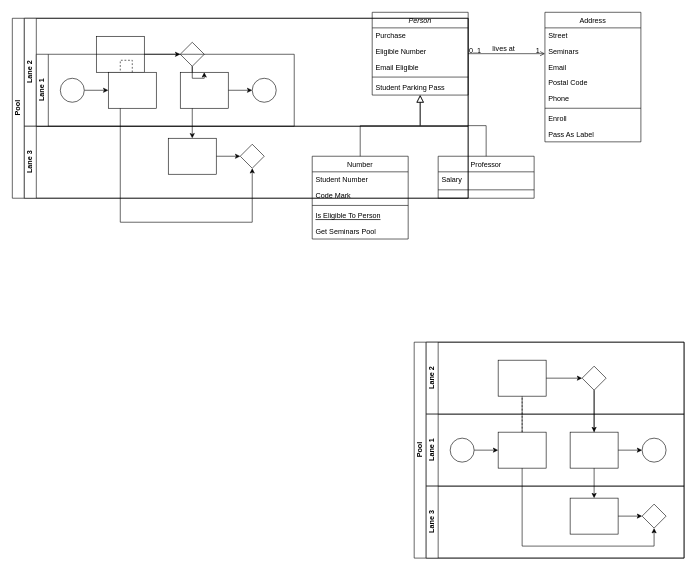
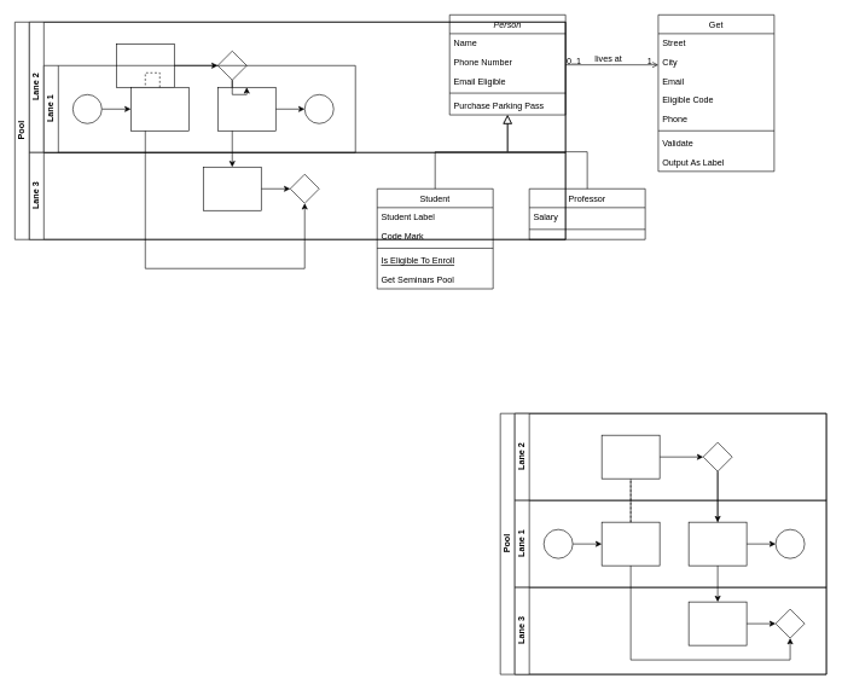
- <mxCell id="40" value="Address" style="swimlane;fontStyle=0;align=center;verticalAlign=top;childLayout=stackLayout;horizontal=1;startSize=26;horizontalStack=0;resizeParent=1;resizeLast=0;collapsible=1;marginBottom=0;rounded=0;shadow=0;strokeWidth=1;" vertex="1" parent="22"><mxGeometry x="388" width="160" height="216" as="geometry"><mxRectangle x="550" y="140" width="160" height="26" as="alternateBounds" /></mxGeometry></mxCell>
+ <mxCell id="40" value="Get" style="swimlane;fontStyle=0;align=center;verticalAlign=top;childLayout=stackLayout;horizontal=1;startSize=26;horizontalStack=0;resizeParent=1;resizeLast=0;collapsible=1;marginBottom=0;rounded=0;shadow=0;strokeWidth=1;" vertex="1" parent="22"><mxGeometry x="388" width="160" height="216" as="geometry"><mxRectangle x="550" y="140" width="160" height="26" as="alternateBounds" /></mxGeometry></mxCell>
- <mxCell id="24" value="Purchase" style="text;align=left;verticalAlign=top;spacingLeft=4;spacingRight=4;overflow=hidden;rotatable=0;points=[[0,0.5],[1,0.5]];portConstraint=eastwest;" vertex="1" parent="23"><mxGeometry y="26" width="160" height="26" as="geometry" /></mxCell>
+ <mxCell id="24" value="Name" style="text;align=left;verticalAlign=top;spacingLeft=4;spacingRight=4;overflow=hidden;rotatable=0;points=[[0,0.5],[1,0.5]];portConstraint=eastwest;" vertex="1" parent="23"><mxGeometry y="26" width="160" height="26" as="geometry" /></mxCell>
- <mxCell id="25" value="Eligible Number" style="text;align=left;verticalAlign=top;spacingLeft=4;spacingRight=4;overflow=hidden;rotatable=0;points=[[0,0.5],[1,0.5]];portConstraint=eastwest;rounded=0;shadow=0;html=0;" vertex="1" parent="23"><mxGeometry y="52" width="160" height="26" as="geometry" /></mxCell>
+ <mxCell id="25" value="Phone Number" style="text;align=left;verticalAlign=top;spacingLeft=4;spacingRight=4;overflow=hidden;rotatable=0;points=[[0,0.5],[1,0.5]];portConstraint=eastwest;rounded=0;shadow=0;html=0;" vertex="1" parent="23"><mxGeometry y="52" width="160" height="26" as="geometry" /></mxCell>
- <mxCell id="42" value="Seminars" style="text;align=left;verticalAlign=top;spacingLeft=4;spacingRight=4;overflow=hidden;rotatable=0;points=[[0,0.5],[1,0.5]];portConstraint=eastwest;rounded=0;shadow=0;html=0;" vertex="1" parent="40"><mxGeometry y="52" width="160" height="26" as="geometry" /></mxCell>
+ <mxCell id="42" value="City" style="text;align=left;verticalAlign=top;spacingLeft=4;spacingRight=4;overflow=hidden;rotatable=0;points=[[0,0.5],[1,0.5]];portConstraint=eastwest;rounded=0;shadow=0;html=0;" vertex="1" parent="40"><mxGeometry y="52" width="160" height="26" as="geometry" /></mxCell>
- <mxCell id="44" value="Postal Code" style="text;align=left;verticalAlign=top;spacingLeft=4;spacingRight=4;overflow=hidden;rotatable=0;points=[[0,0.5],[1,0.5]];portConstraint=eastwest;rounded=0;shadow=0;html=0;" vertex="1" parent="40"><mxGeometry y="104" width="160" height="26" as="geometry" /></mxCell>
+ <mxCell id="44" value="Eligible Code" style="text;align=left;verticalAlign=top;spacingLeft=4;spacingRight=4;overflow=hidden;rotatable=0;points=[[0,0.5],[1,0.5]];portConstraint=eastwest;rounded=0;shadow=0;html=0;" vertex="1" parent="40"><mxGeometry y="104" width="160" height="26" as="geometry" /></mxCell>
- <mxCell id="28" value="Student Parking Pass" style="text;align=left;verticalAlign=top;spacingLeft=4;spacingRight=4;overflow=hidden;rotatable=0;points=[[0,0.5],[1,0.5]];portConstraint=eastwest;" vertex="1" parent="23"><mxGeometry y="112" width="160" height="26" as="geometry" /></mxCell>
+ <mxCell id="28" value="Purchase Parking Pass" style="text;align=left;verticalAlign=top;spacingLeft=4;spacingRight=4;overflow=hidden;rotatable=0;points=[[0,0.5],[1,0.5]];portConstraint=eastwest;" vertex="1" parent="23"><mxGeometry y="112" width="160" height="26" as="geometry" /></mxCell>
- <mxCell id="47" value="Enroll" style="text;align=left;verticalAlign=top;spacingLeft=4;spacingRight=4;overflow=hidden;rotatable=0;points=[[0,0.5],[1,0.5]];portConstraint=eastwest;" vertex="1" parent="40"><mxGeometry y="164" width="160" height="26" as="geometry" /></mxCell>
+ <mxCell id="47" value="Validate" style="text;align=left;verticalAlign=top;spacingLeft=4;spacingRight=4;overflow=hidden;rotatable=0;points=[[0,0.5],[1,0.5]];portConstraint=eastwest;" vertex="1" parent="40"><mxGeometry y="164" width="160" height="26" as="geometry" /></mxCell>
- <mxCell id="48" value="Pass As Label" style="text;align=left;verticalAlign=top;spacingLeft=4;spacingRight=4;overflow=hidden;rotatable=0;points=[[0,0.5],[1,0.5]];portConstraint=eastwest;" vertex="1" parent="40"><mxGeometry y="190" width="160" height="26" as="geometry" /></mxCell>
+ <mxCell id="48" value="Output As Label" style="text;align=left;verticalAlign=top;spacingLeft=4;spacingRight=4;overflow=hidden;rotatable=0;points=[[0,0.5],[1,0.5]];portConstraint=eastwest;" vertex="1" parent="40"><mxGeometry y="190" width="160" height="26" as="geometry" /></mxCell>
- <mxCell id="29" value="Number" style="swimlane;fontStyle=0;align=center;verticalAlign=top;childLayout=stackLayout;horizontal=1;startSize=26;horizontalStack=0;resizeParent=1;resizeLast=0;collapsible=1;marginBottom=0;rounded=0;shadow=0;strokeWidth=1;" vertex="1" parent="22"><mxGeometry y="240" width="160" height="138" as="geometry"><mxRectangle x="130" y="380" width="160" height="26" as="alternateBounds" /></mxGeometry></mxCell>
+ <mxCell id="29" value="Student" style="swimlane;fontStyle=0;align=center;verticalAlign=top;childLayout=stackLayout;horizontal=1;startSize=26;horizontalStack=0;resizeParent=1;resizeLast=0;collapsible=1;marginBottom=0;rounded=0;shadow=0;strokeWidth=1;" vertex="1" parent="22"><mxGeometry y="240" width="160" height="138" as="geometry"><mxRectangle x="130" y="380" width="160" height="26" as="alternateBounds" /></mxGeometry></mxCell>
- <mxCell id="30" value="Student Number" style="text;align=left;verticalAlign=top;spacingLeft=4;spacingRight=4;overflow=hidden;rotatable=0;points=[[0,0.5],[1,0.5]];portConstraint=eastwest;" vertex="1" parent="29"><mxGeometry y="26" width="160" height="26" as="geometry" /></mxCell>
+ <mxCell id="30" value="Student Label" style="text;align=left;verticalAlign=top;spacingLeft=4;spacingRight=4;overflow=hidden;rotatable=0;points=[[0,0.5],[1,0.5]];portConstraint=eastwest;" vertex="1" parent="29"><mxGeometry y="26" width="160" height="26" as="geometry" /></mxCell>
- <mxCell id="33" value="Is Eligible To Person" style="text;align=left;verticalAlign=top;spacingLeft=4;spacingRight=4;overflow=hidden;rotatable=0;points=[[0,0.5],[1,0.5]];portConstraint=eastwest;fontStyle=4" vertex="1" parent="29"><mxGeometry y="86" width="160" height="26" as="geometry" /></mxCell>
+ <mxCell id="33" value="Is Eligible To Enroll" style="text;align=left;verticalAlign=top;spacingLeft=4;spacingRight=4;overflow=hidden;rotatable=0;points=[[0,0.5],[1,0.5]];portConstraint=eastwest;fontStyle=4" vertex="1" parent="29"><mxGeometry y="86" width="160" height="26" as="geometry" /></mxCell>
